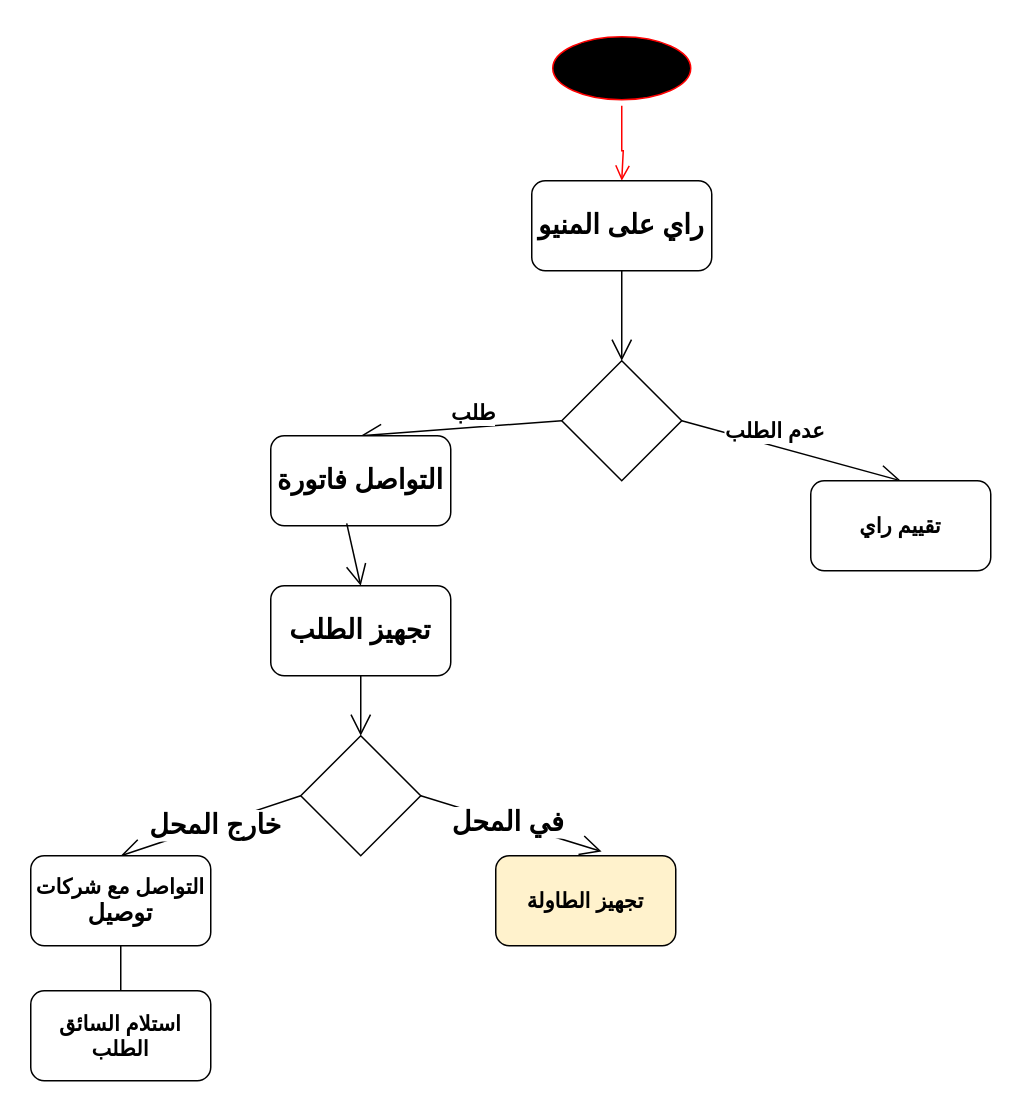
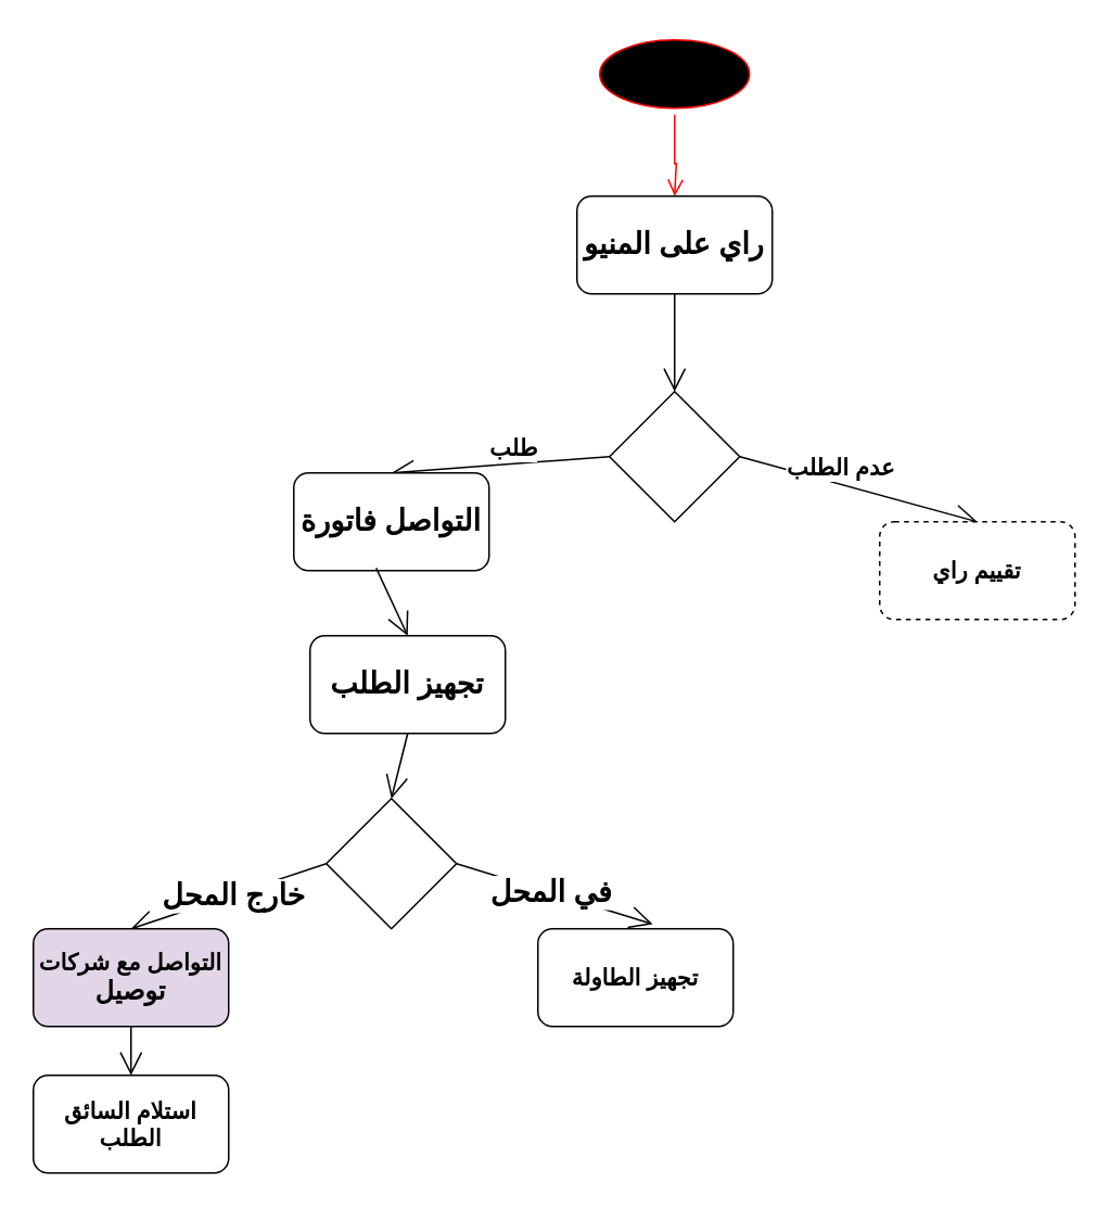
- <mxCell id="24" value="&lt;font style=&quot;font-size: 14px;&quot;&gt;&lt;b&gt;تقييم راي&lt;/b&gt;&lt;/font&gt;" style="rounded=1;whiteSpace=wrap;html=1;" vertex="1" parent="1"><mxGeometry x="540" y="320" width="120" height="60" as="geometry" /></mxCell>
+ <mxCell id="24" value="&lt;font style=&quot;font-size: 14px;&quot;&gt;&lt;b&gt;تقييم راي&lt;/b&gt;&lt;/font&gt;" style="rounded=1;whiteSpace=wrap;html=1;dashed=1;" vertex="1" parent="1"><mxGeometry x="540" y="320" width="120" height="60" as="geometry" /></mxCell>
- <mxCell id="12" value="&lt;font style=&quot;font-size: 18px;&quot;&gt;&lt;b&gt;تجهيز الطلب&lt;/b&gt;&lt;/font&gt;" style="rounded=1;whiteSpace=wrap;html=1;" vertex="1" parent="1"><mxGeometry x="180" y="390" width="120" height="60" as="geometry" /></mxCell>
+ <mxCell id="12" value="&lt;font style=&quot;font-size: 18px;&quot;&gt;&lt;b&gt;تجهيز الطلب&lt;/b&gt;&lt;/font&gt;" style="rounded=1;whiteSpace=wrap;html=1;" vertex="1" parent="1"><mxGeometry x="190" y="390" width="120" height="60" as="geometry" /></mxCell>
- <mxCell id="21" value="&lt;font style=&quot;font-size: 14px;&quot;&gt;&lt;b&gt;التواصل مع شركات&lt;/b&gt;&lt;/font&gt;&lt;div&gt;&lt;font size=&quot;3&quot;&gt;&lt;b&gt;توصيل&lt;/b&gt;&lt;/font&gt;&lt;/div&gt;" style="rounded=1;whiteSpace=wrap;html=1;" vertex="1" parent="1"><mxGeometry x="20" y="570" width="120" height="60" as="geometry" /></mxCell>
+ <mxCell id="21" value="&lt;font style=&quot;font-size: 14px;&quot;&gt;&lt;b&gt;التواصل مع شركات&lt;/b&gt;&lt;/font&gt;&lt;div&gt;&lt;font size=&quot;3&quot;&gt;&lt;b&gt;توصيل&lt;/b&gt;&lt;/font&gt;&lt;/div&gt;" style="rounded=1;whiteSpace=wrap;html=1;fillColor=#e1d5e7;" vertex="1" parent="1"><mxGeometry x="20" y="570" width="120" height="60" as="geometry" /></mxCell>
- <mxCell id="20" value="&lt;font style=&quot;font-size: 14px;&quot;&gt;&lt;b&gt;تجهيز الطاولة&lt;/b&gt;&lt;/font&gt;" style="rounded=1;whiteSpace=wrap;html=1;fillColor=#fff2cc;" vertex="1" parent="1"><mxGeometry x="330" y="570" width="120" height="60" as="geometry" /></mxCell>
+ <mxCell id="20" value="&lt;font style=&quot;font-size: 14px;&quot;&gt;&lt;b&gt;تجهيز الطاولة&lt;/b&gt;&lt;/font&gt;" style="rounded=1;whiteSpace=wrap;html=1;" vertex="1" parent="1"><mxGeometry x="330" y="570" width="120" height="60" as="geometry" /></mxCell>
- <mxCell id="23" value="" style="endArrow=none;endFill=1;endSize=12;html=1;rounded=0;exitX=0.5;exitY=1;exitDx=0;exitDy=0;entryX=0.5;entryY=0;entryDx=0;entryDy=0;" edge="1" parent="1" source="21" target="22"><mxGeometry width="160" relative="1" as="geometry"><mxPoint x="200" y="780" as="sourcePoint" /><mxPoint x="360" y="780" as="targetPoint" /></mxGeometry></mxCell>
+ <mxCell id="23" value="" style="endArrow=open;endFill=1;endSize=12;html=1;rounded=0;exitX=0.5;exitY=1;exitDx=0;exitDy=0;entryX=0.5;entryY=0;entryDx=0;entryDy=0;" edge="1" parent="1" source="21" target="22"><mxGeometry width="160" relative="1" as="geometry"><mxPoint x="200" y="780" as="sourcePoint" /><mxPoint x="360" y="780" as="targetPoint" /></mxGeometry></mxCell>
